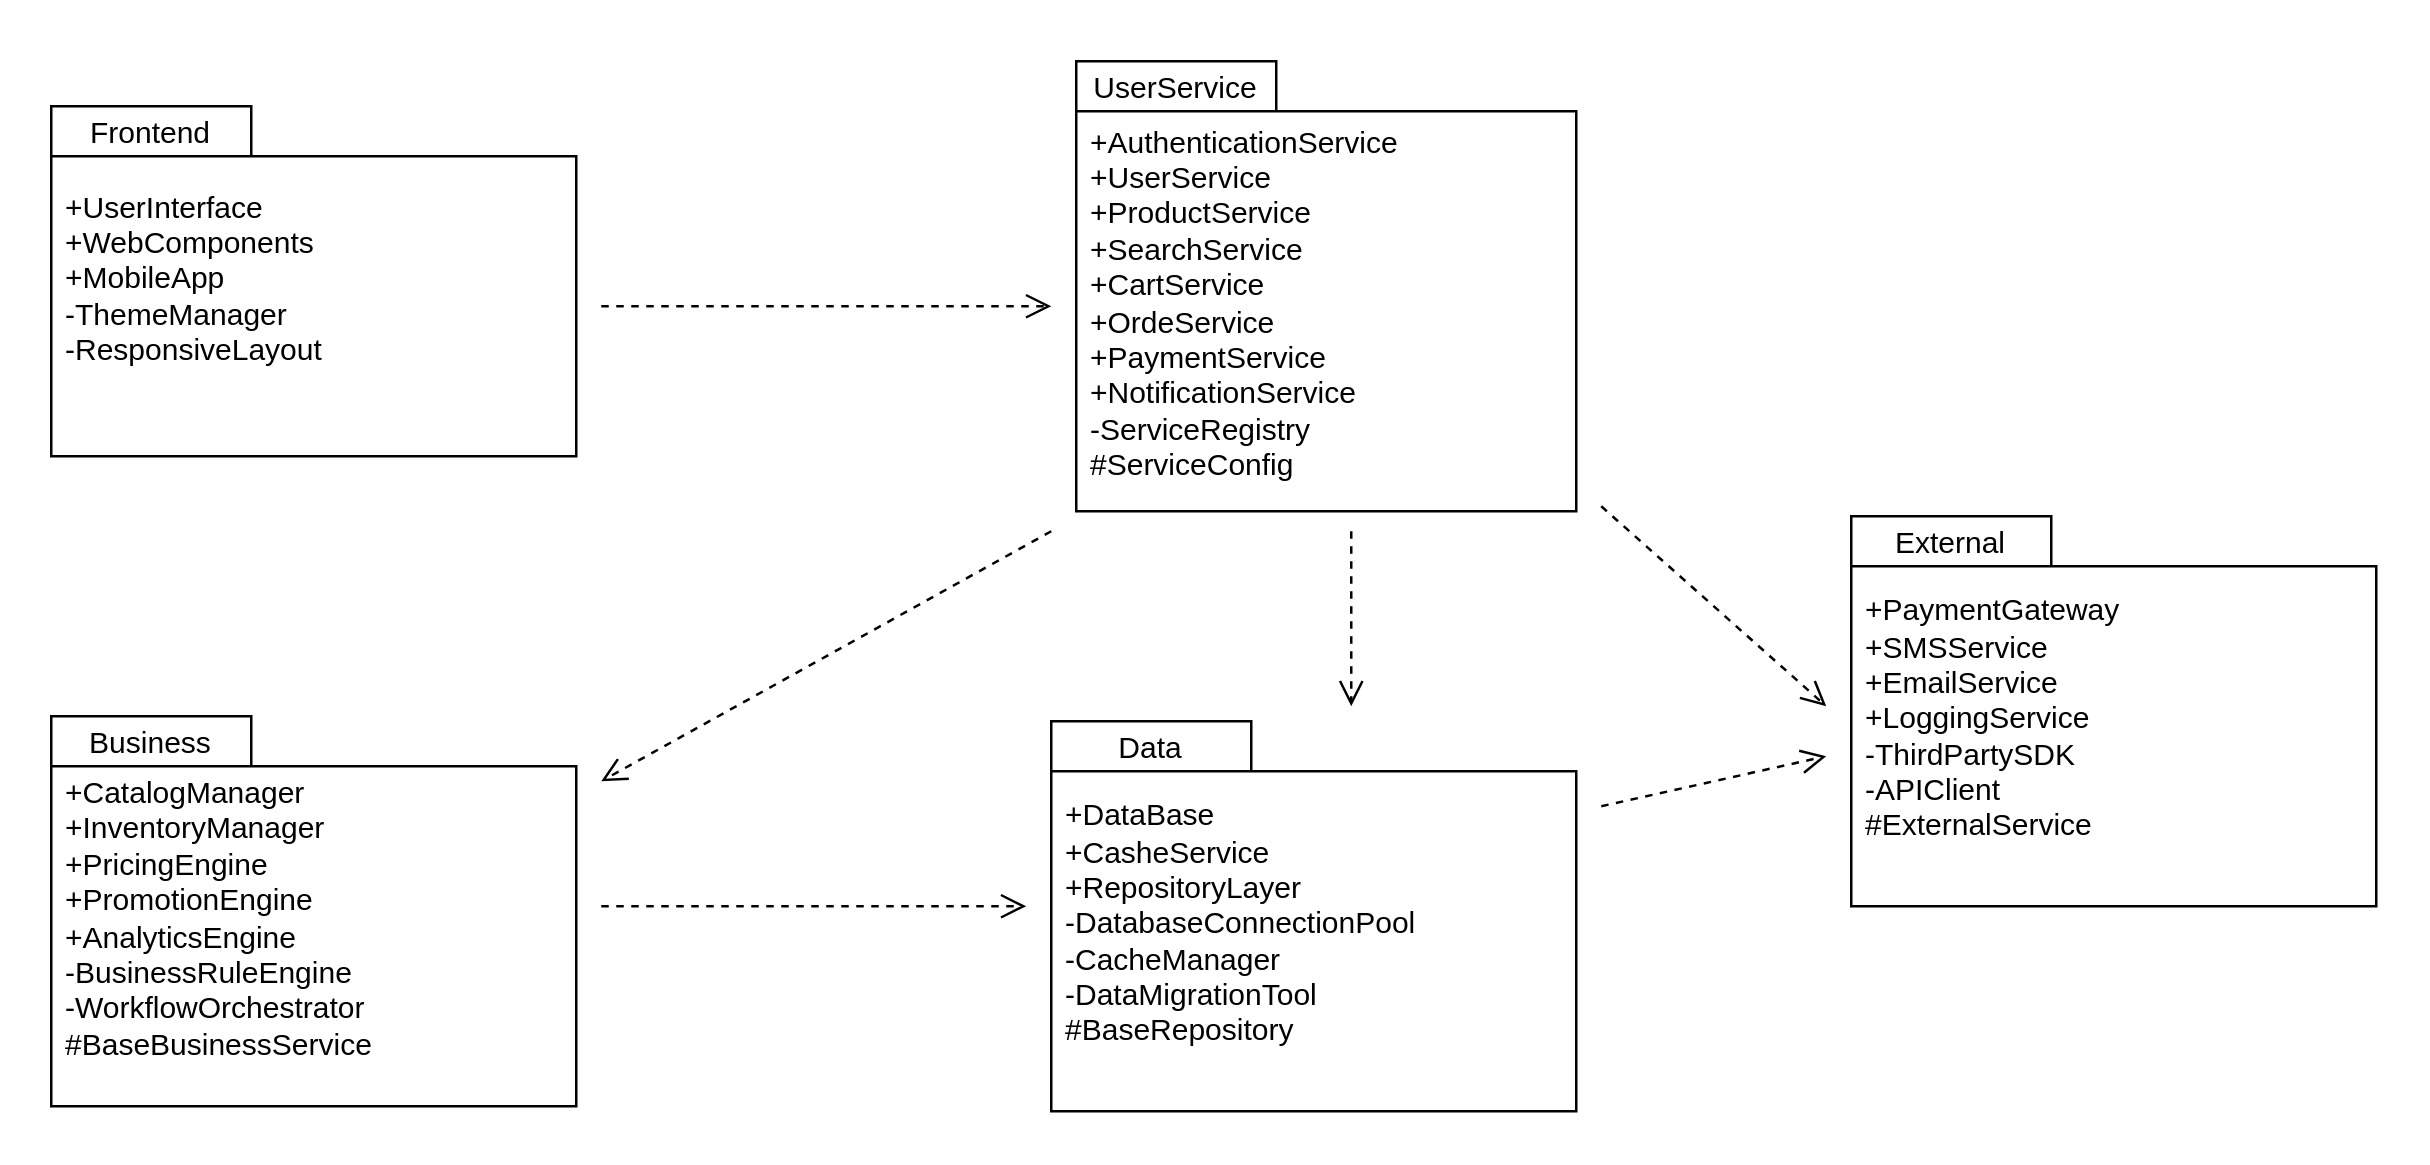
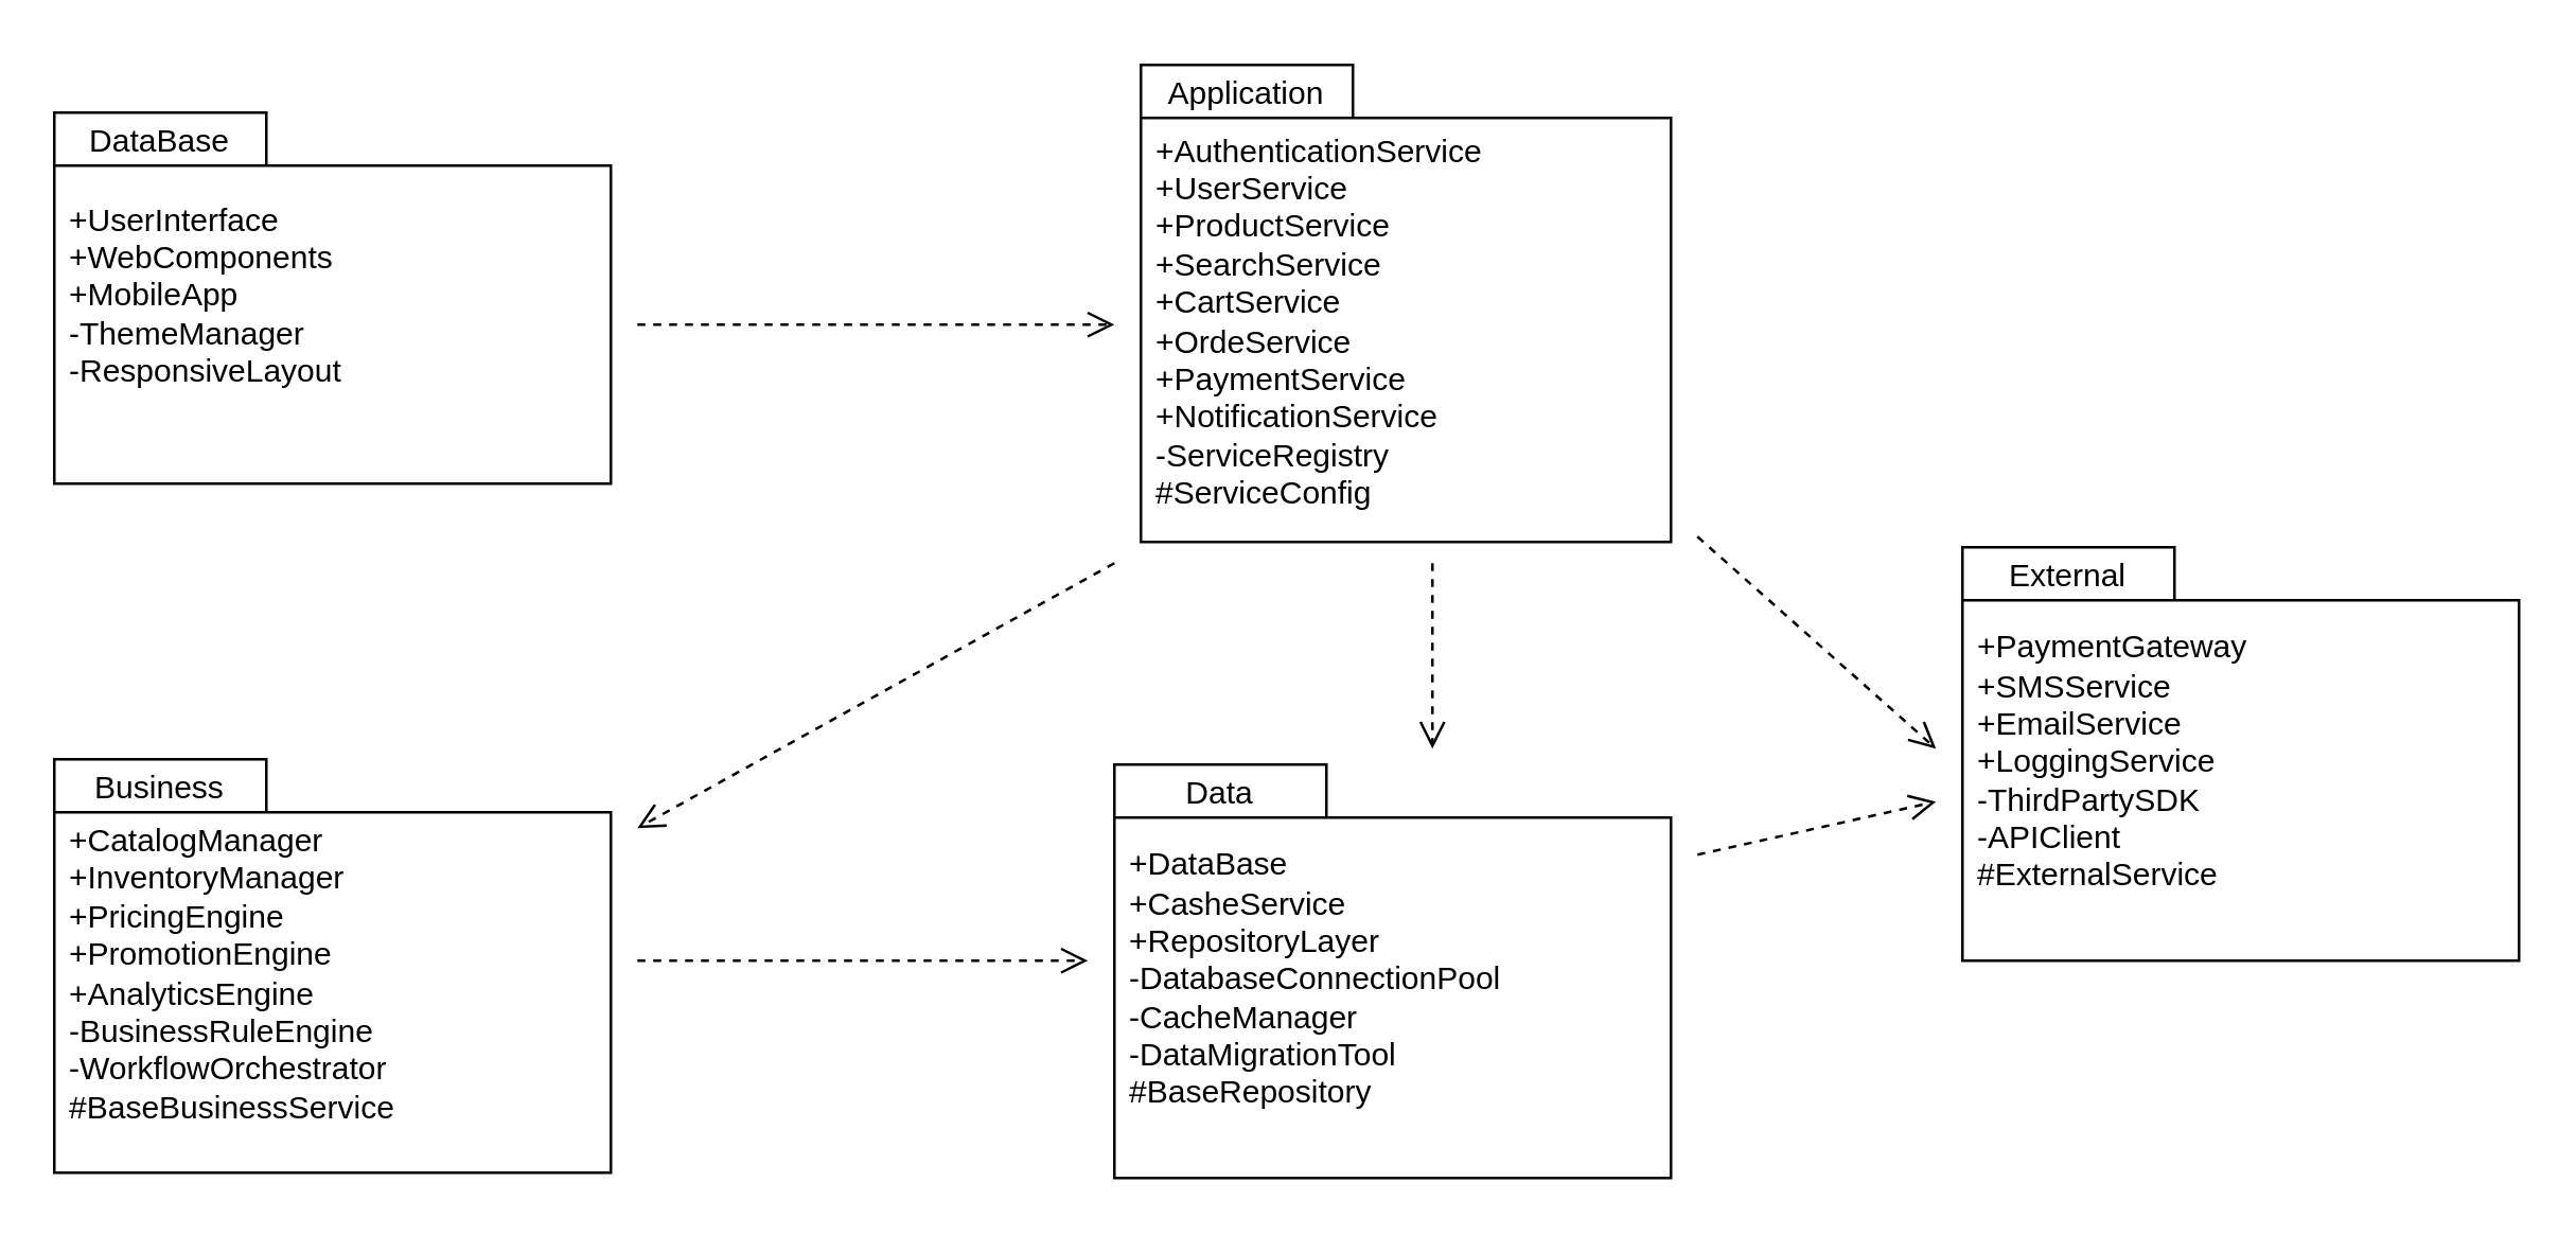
- <mxCell id="5" value="UserService" style="text;html=1;whiteSpace=wrap;strokeColor=none;fillColor=none;align=center;verticalAlign=middle;rounded=0;" vertex="1" parent="1"><mxGeometry x="440" y="20" width="60" height="30" as="geometry" /></mxCell>
+ <mxCell id="5" value="Application" style="text;html=1;whiteSpace=wrap;strokeColor=none;fillColor=none;align=center;verticalAlign=middle;rounded=0;" vertex="1" parent="1"><mxGeometry x="440" y="20" width="60" height="30" as="geometry" /></mxCell>
- <mxCell id="3" value="Frontend" style="text;html=1;whiteSpace=wrap;strokeColor=none;fillColor=none;align=center;verticalAlign=middle;rounded=0;" vertex="1" parent="1"><mxGeometry x="30" y="38" width="60" height="30" as="geometry" /></mxCell>
+ <mxCell id="3" value="DataBase" style="text;html=1;whiteSpace=wrap;strokeColor=none;fillColor=none;align=center;verticalAlign=middle;rounded=0;" vertex="1" parent="1"><mxGeometry x="30" y="38" width="60" height="30" as="geometry" /></mxCell>
